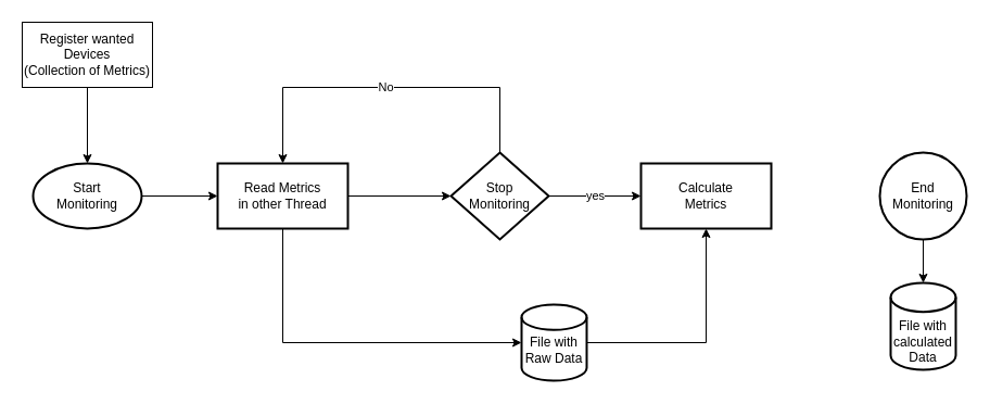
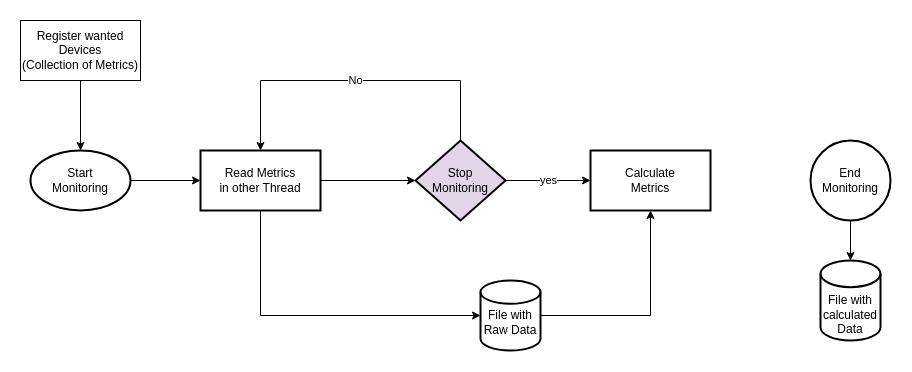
- <mxCell id="11" value="Stop&lt;div&gt;Monitoring&lt;/div&gt;" style="rhombus;whiteSpace=wrap;html=1;strokeWidth=2;" vertex="1" parent="1"><mxGeometry x="415" y="140" width="90" height="80" as="geometry" /></mxCell>
+ <mxCell id="11" value="Stop&lt;div&gt;Monitoring&lt;/div&gt;" style="rhombus;whiteSpace=wrap;html=1;strokeWidth=2;fillColor=#e1d5e7;" vertex="1" parent="1"><mxGeometry x="415" y="140" width="90" height="80" as="geometry" /></mxCell>
